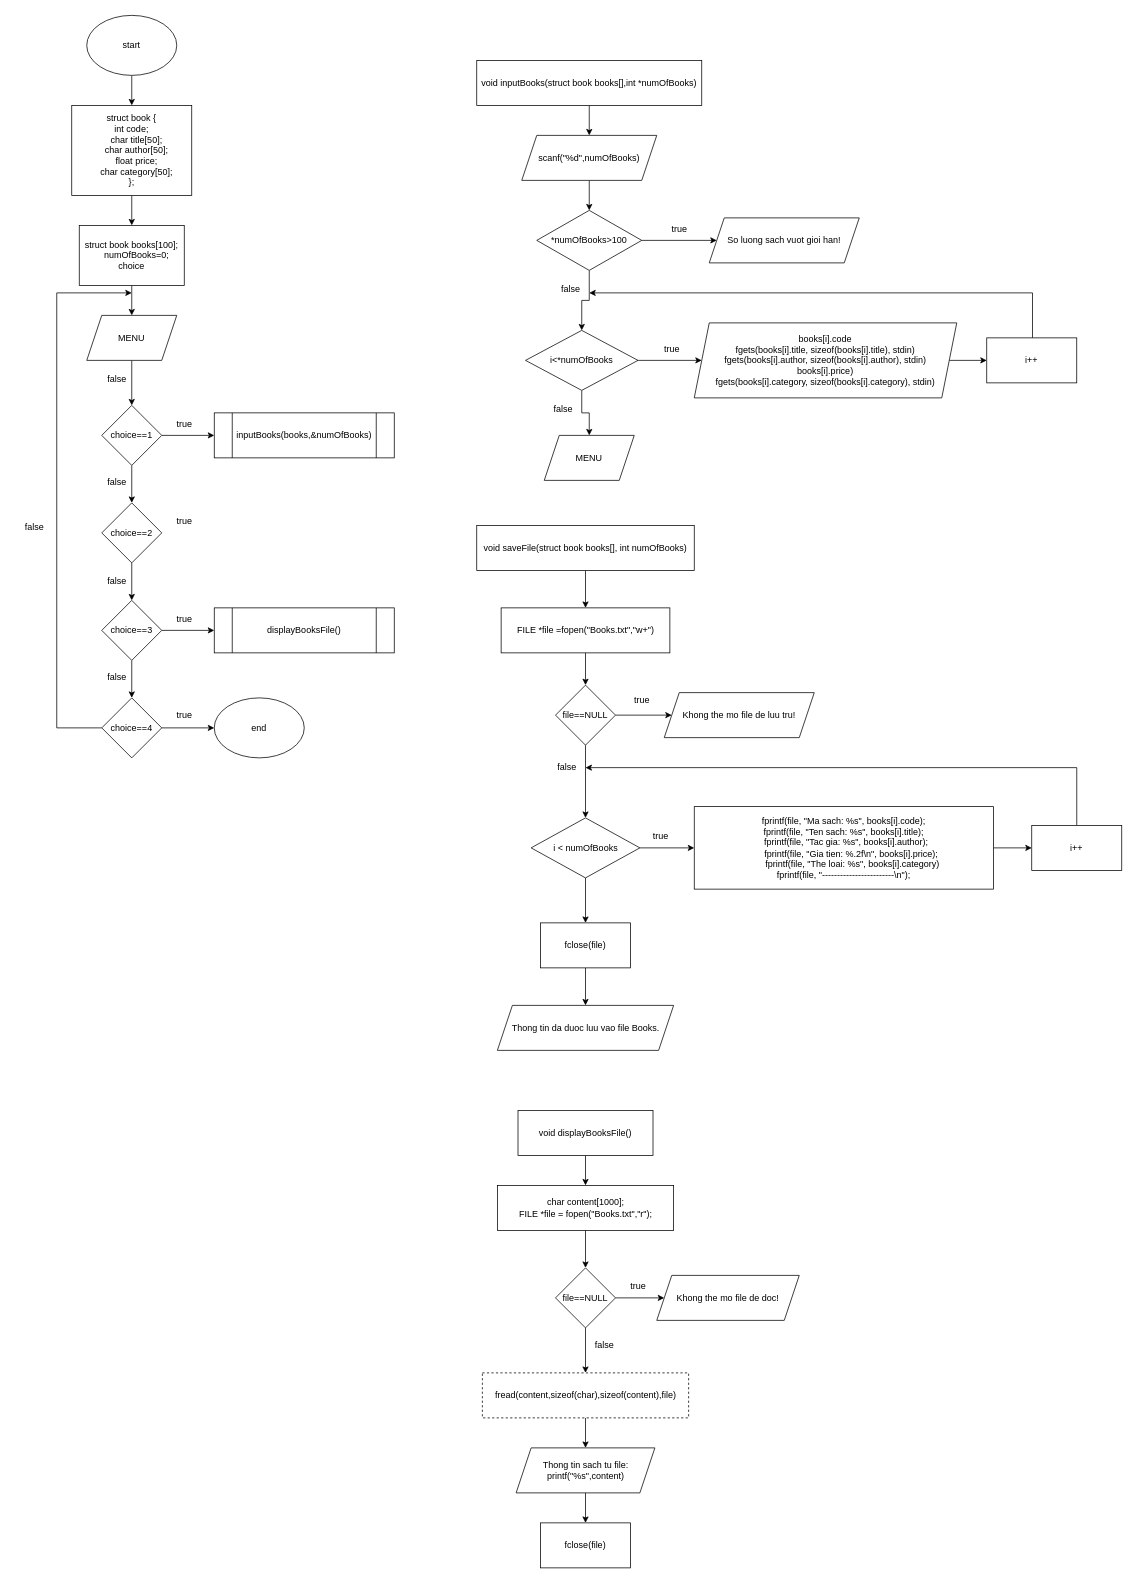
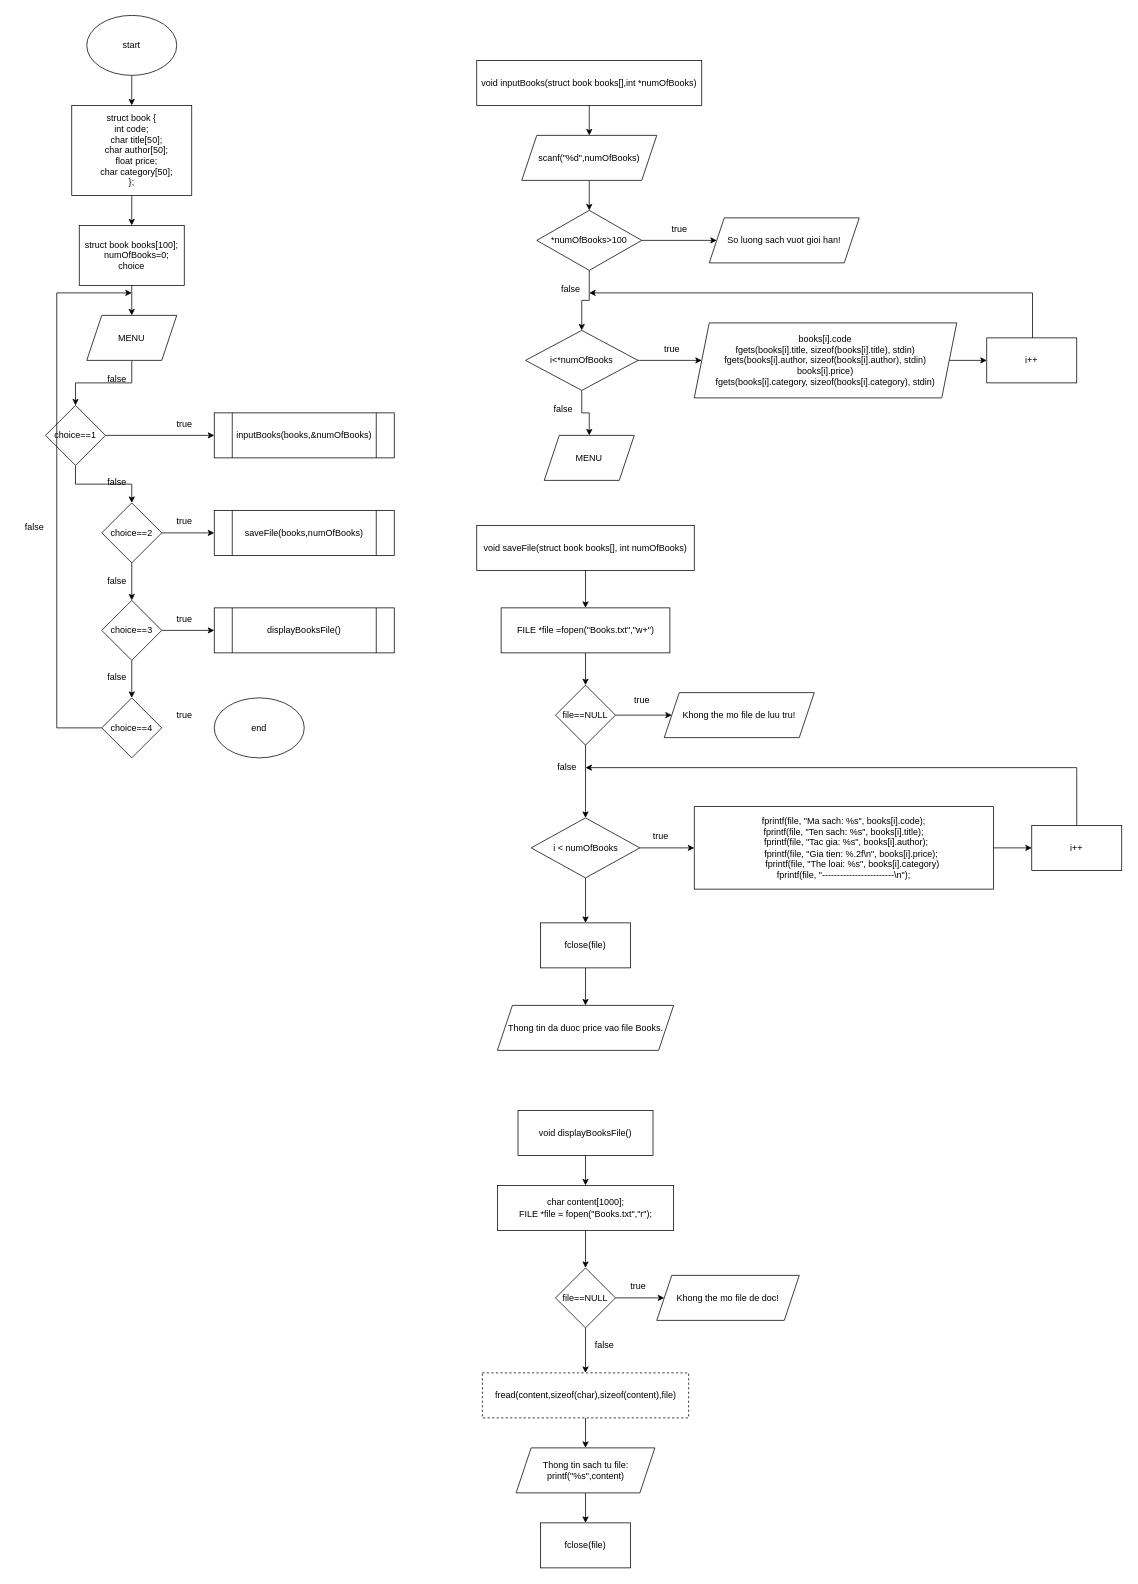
- <mxCell id="12" value="choice==1" style="rhombus;whiteSpace=wrap;html=1;" vertex="1" parent="1"><mxGeometry x="135" y="540" width="80" height="80" as="geometry" /></mxCell>
+ <mxCell id="12" value="choice==1" style="rhombus;whiteSpace=wrap;html=1;" vertex="1" parent="1"><mxGeometry x="60" y="540" width="80" height="80" as="geometry" /></mxCell>
+ <mxCell id="15" value="" style="edgeStyle=orthogonalEdgeStyle;rounded=0;orthogonalLoop=1;jettySize=auto;html=1;" edge="1" parent="1" source="17" target="18"><mxGeometry relative="1" as="geometry" /></mxCell>
+ <mxCell id="18" value="saveFile(books,numOfBooks)" style="shape=process;whiteSpace=wrap;html=1;backgroundOutline=1;" vertex="1" parent="1"><mxGeometry x="285" y="680" width="240" height="60" as="geometry" /></mxCell>
- <mxCell id="25" value="" style="edgeStyle=orthogonalEdgeStyle;rounded=0;orthogonalLoop=1;jettySize=auto;html=1;" edge="1" parent="1" source="27" target="28"><mxGeometry relative="1" as="geometry" /></mxCell>
- <mxCell id="74" value="Thong tin da duoc luu vao file Books." style="shape=parallelogram;perimeter=parallelogramPerimeter;whiteSpace=wrap;html=1;fixedSize=1;" vertex="1" parent="1"><mxGeometry x="662.5" y="1340" width="235" height="60" as="geometry" /></mxCell>
+ <mxCell id="74" value="Thong tin da duoc price vao file Books." style="shape=parallelogram;perimeter=parallelogramPerimeter;whiteSpace=wrap;html=1;fixedSize=1;" vertex="1" parent="1"><mxGeometry x="662.5" y="1340" width="235" height="60" as="geometry" /></mxCell>
